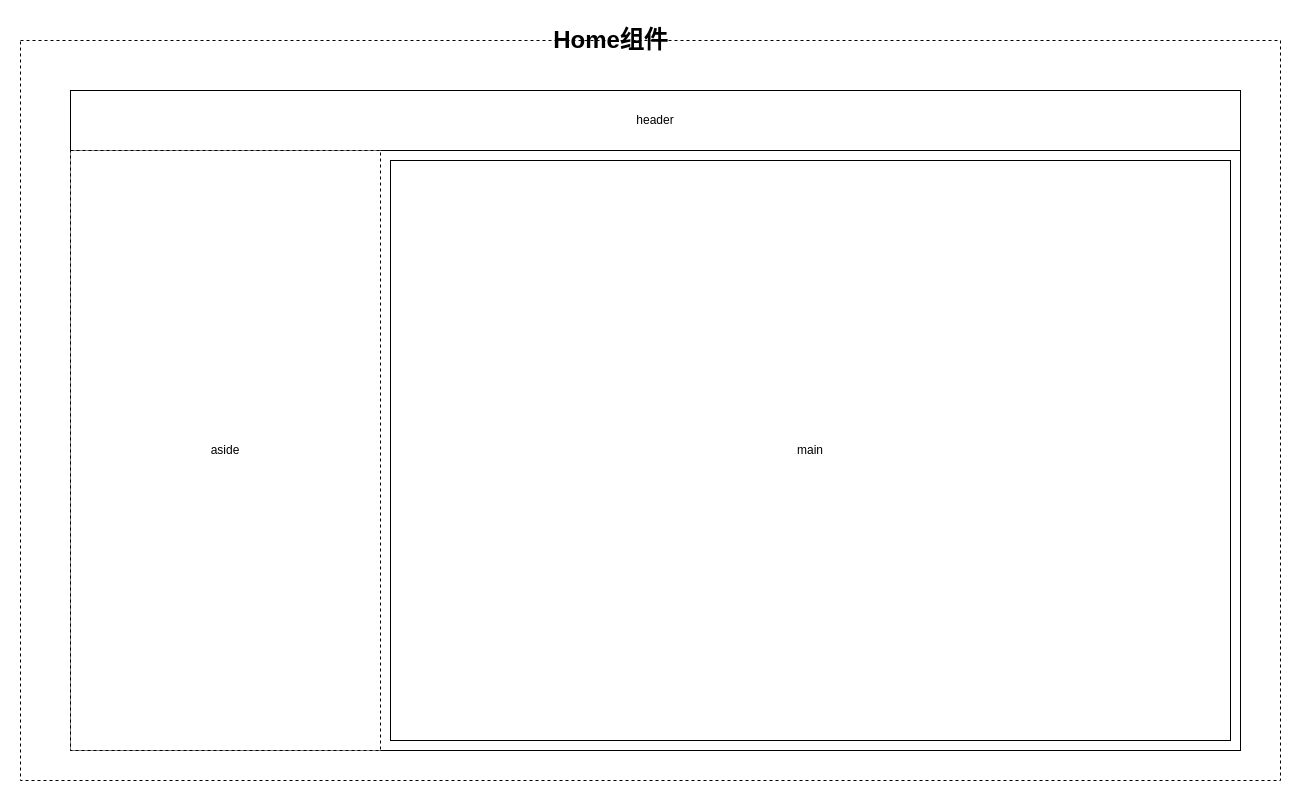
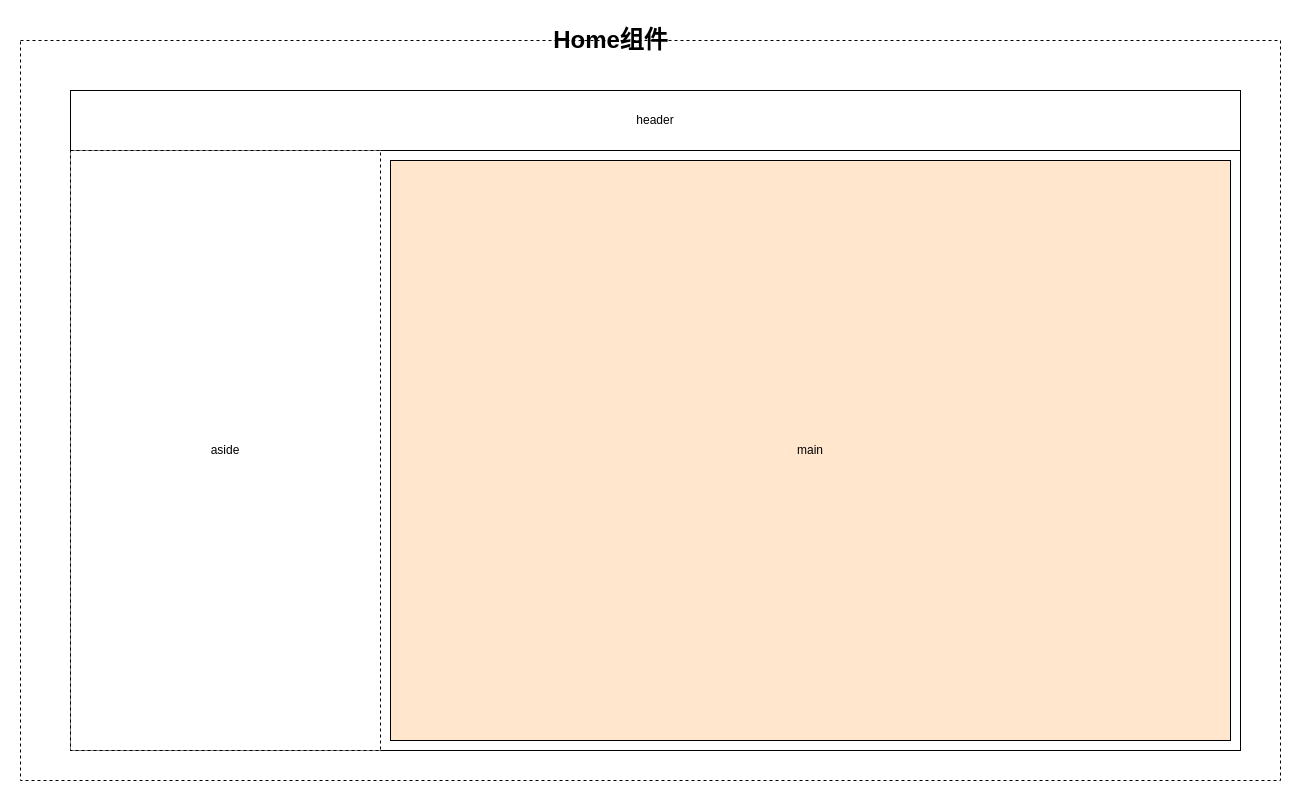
- <mxCell id="6" value="main" style="rounded=0;whiteSpace=wrap;html=1;" vertex="1" parent="1"><mxGeometry x="390" y="160" width="840" height="580" as="geometry" /></mxCell>
+ <mxCell id="6" value="main" style="rounded=0;whiteSpace=wrap;html=1;fillColor=#ffe6cc;" vertex="1" parent="1"><mxGeometry x="390" y="160" width="840" height="580" as="geometry" /></mxCell>
